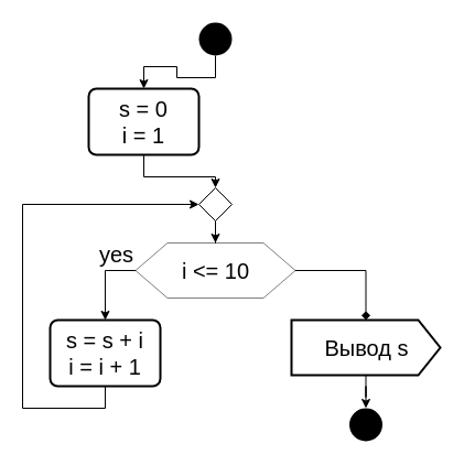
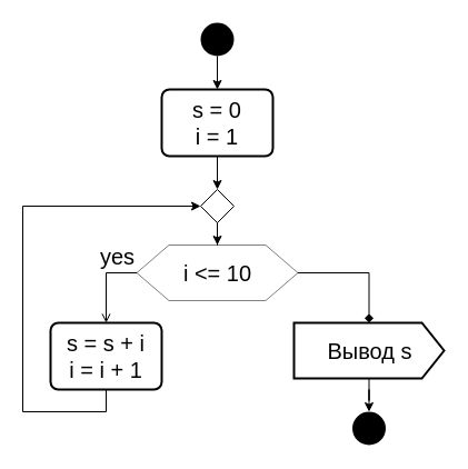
- <mxCell id="5" value="s = 0&lt;br&gt;i = 1" style="rounded=1;whiteSpace=wrap;html=1;absoluteArcSize=1;arcSize=14;strokeWidth=2;fontSize=20;" parent="1" vertex="1"><mxGeometry x="80" y="80" width="100" height="60" as="geometry" /></mxCell>
+ <mxCell id="5" value="s = 0&lt;br&gt;i = 1" style="rounded=1;whiteSpace=wrap;html=1;absoluteArcSize=1;arcSize=14;strokeWidth=2;fontSize=20;" parent="1" vertex="1"><mxGeometry x="145" y="80" width="100" height="60" as="geometry" /></mxCell>
- <mxCell id="6" style="edgeStyle=orthogonalEdgeStyle;rounded=0;orthogonalLoop=1;jettySize=auto;html=1;exitX=0;exitY=0.5;exitDx=0;exitDy=0;entryX=0.5;entryY=0;entryDx=0;entryDy=0;fontSize=20;" parent="1" source="7" target="12" edge="1"><mxGeometry relative="1" as="geometry" /></mxCell>
+ <mxCell id="6" style="edgeStyle=orthogonalEdgeStyle;rounded=0;orthogonalLoop=1;jettySize=auto;html=1;exitX=0;exitY=0.5;exitDx=0;exitDy=0;entryX=0.5;entryY=0;entryDx=0;entryDy=0;fontSize=20;endArrow=open;" parent="1" source="7" target="12" edge="1"><mxGeometry relative="1" as="geometry" /></mxCell>
